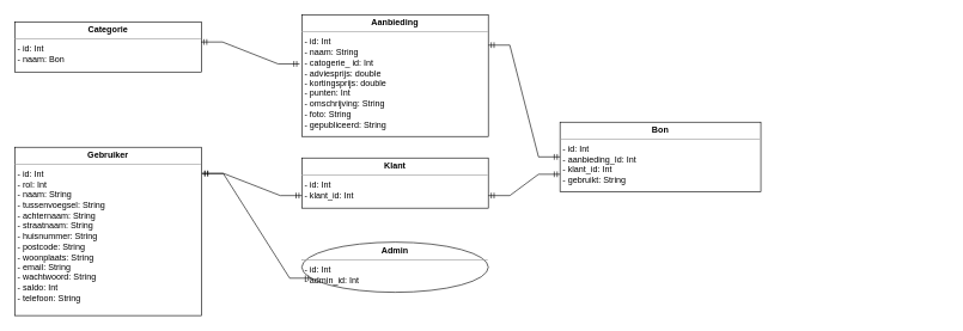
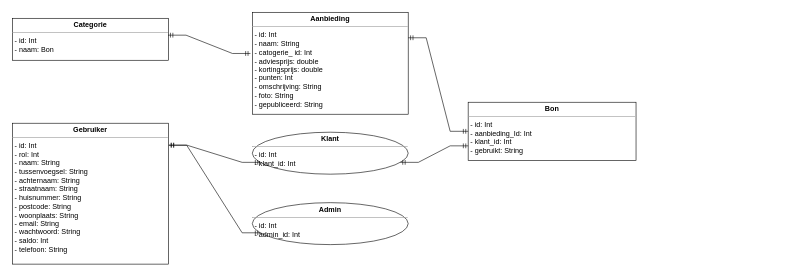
- <mxCell id="8" value="&lt;p style=&quot;margin: 0px ; margin-top: 4px ; text-align: center&quot;&gt;&lt;b&gt;Klant&lt;/b&gt;&lt;/p&gt;&lt;hr size=&quot;1&quot;&gt;&lt;p style=&quot;margin: 0px ; margin-left: 4px&quot;&gt;&lt;span&gt;- id: Int&lt;/span&gt;&lt;/p&gt;&lt;p style=&quot;margin: 0px ; margin-left: 4px&quot;&gt;&lt;span&gt;- klant_id: Int&lt;/span&gt;&lt;/p&gt;&lt;p style=&quot;margin: 0px ; margin-left: 4px&quot;&gt;&lt;br&gt;&lt;/p&gt;" style="verticalAlign=top;align=left;overflow=fill;fontSize=12;fontFamily=Helvetica;html=1;" vertex="1" parent="1"><mxGeometry x="420" y="220" width="260" height="70" as="geometry" /></mxCell>
+ <mxCell id="8" value="&lt;p style=&quot;margin: 0px ; margin-top: 4px ; text-align: center&quot;&gt;&lt;b&gt;Klant&lt;/b&gt;&lt;/p&gt;&lt;hr size=&quot;1&quot;&gt;&lt;p style=&quot;margin: 0px ; margin-left: 4px&quot;&gt;&lt;span&gt;- id: Int&lt;/span&gt;&lt;/p&gt;&lt;p style=&quot;margin: 0px ; margin-left: 4px&quot;&gt;&lt;span&gt;- klant_id: Int&lt;/span&gt;&lt;/p&gt;&lt;p style=&quot;margin: 0px ; margin-left: 4px&quot;&gt;&lt;br&gt;&lt;/p&gt;" style="ellipse;verticalAlign=top;align=left;overflow=fill;fontSize=12;fontFamily=Helvetica;html=1;" vertex="1" parent="1"><mxGeometry x="420" y="220" width="260" height="70" as="geometry" /></mxCell>
